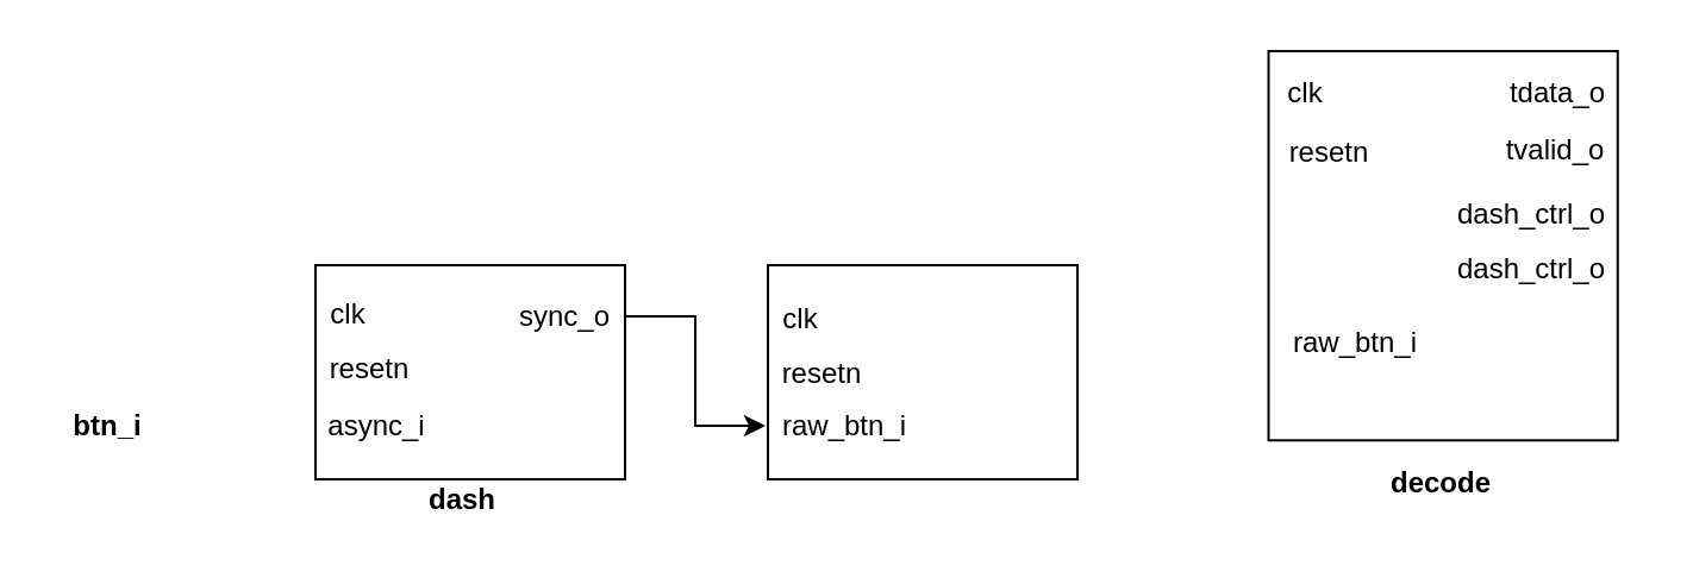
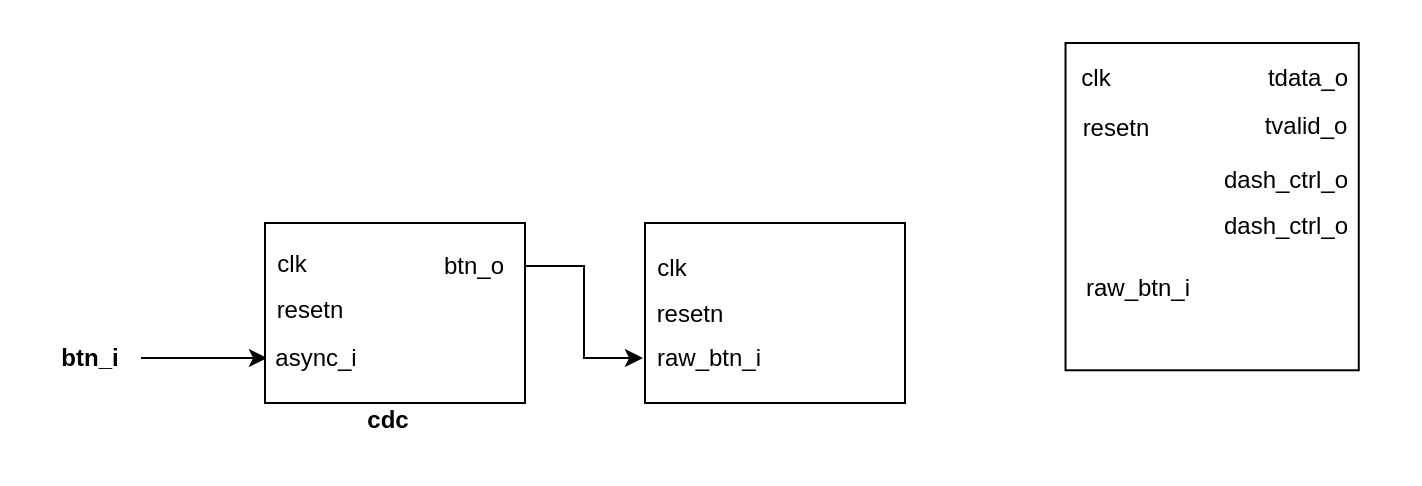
- <mxCell id="15" value="sync_o" style="text;html=1;align=center;verticalAlign=middle;whiteSpace=wrap;rounded=0;fontStyle=0;movable=1;resizable=1;rotatable=1;deletable=1;editable=1;locked=0;connectable=1;" vertex="1" parent="9"><mxGeometry x="82" y="14" width="50" height="15" as="geometry" /></mxCell>
+ <mxCell id="15" value="btn_o" style="text;html=1;align=center;verticalAlign=middle;whiteSpace=wrap;rounded=0;fontStyle=0;movable=1;resizable=1;rotatable=1;deletable=1;editable=1;locked=0;connectable=1;" vertex="1" parent="9"><mxGeometry x="82" y="14" width="50" height="15" as="geometry" /></mxCell>
+ <mxCell id="2" style="edgeStyle=orthogonalEdgeStyle;rounded=0;orthogonalLoop=1;jettySize=auto;html=1;exitX=1;exitY=0.5;exitDx=0;exitDy=0;entryX=0;entryY=0.5;entryDx=0;entryDy=0;" edge="1" parent="1" source="3" target="13"><mxGeometry relative="1" as="geometry" /></mxCell>
- <mxCell id="21" value="&lt;b&gt;decode&lt;/b&gt;" style="text;html=1;align=center;verticalAlign=middle;whiteSpace=wrap;rounded=0;container=0;" vertex="1" parent="1"><mxGeometry x="568.346" y="184.636" width="74.436" height="36.364" as="geometry" /></mxCell>
- <mxCell id="14" value="&lt;b&gt;dash&lt;/b&gt;" style="text;html=1;align=center;verticalAlign=middle;whiteSpace=wrap;rounded=0;movable=1;resizable=1;rotatable=1;deletable=1;editable=1;locked=0;connectable=1;" vertex="1" parent="9"><mxGeometry x="35" y="89" width="58" height="20" as="geometry" /></mxCell>
+ <mxCell id="14" value="&lt;b&gt;cdc&lt;/b&gt;" style="text;html=1;align=center;verticalAlign=middle;whiteSpace=wrap;rounded=0;movable=1;resizable=1;rotatable=1;deletable=1;editable=1;locked=0;connectable=1;" vertex="1" parent="9"><mxGeometry x="35" y="89" width="58" height="20" as="geometry" /></mxCell>
